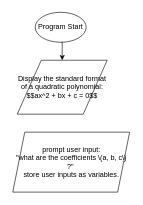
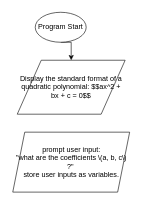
- <mxCell id="4" value="Display the standard format of a quadratic polynomial: $$ax^2 + bx + c = 0$$" style="shape=parallelogram;perimeter=parallelogramPerimeter;html=1;fixedSize=1;size=40;whiteSpace=wrap;" vertex="1" parent="1"><mxGeometry x="28" y="100" width="150" height="90" as="geometry" /></mxCell>
+ <mxCell id="4" value="Display the standard format of a quadratic polynomial: $$ax^2 + bx + c = 0$$" style="shape=parallelogram;perimeter=parallelogramPerimeter;html=1;fixedSize=1;size=40;whiteSpace=wrap;" vertex="1" parent="1"><mxGeometry x="28" y="100" width="180" height="90" as="geometry" /></mxCell>
